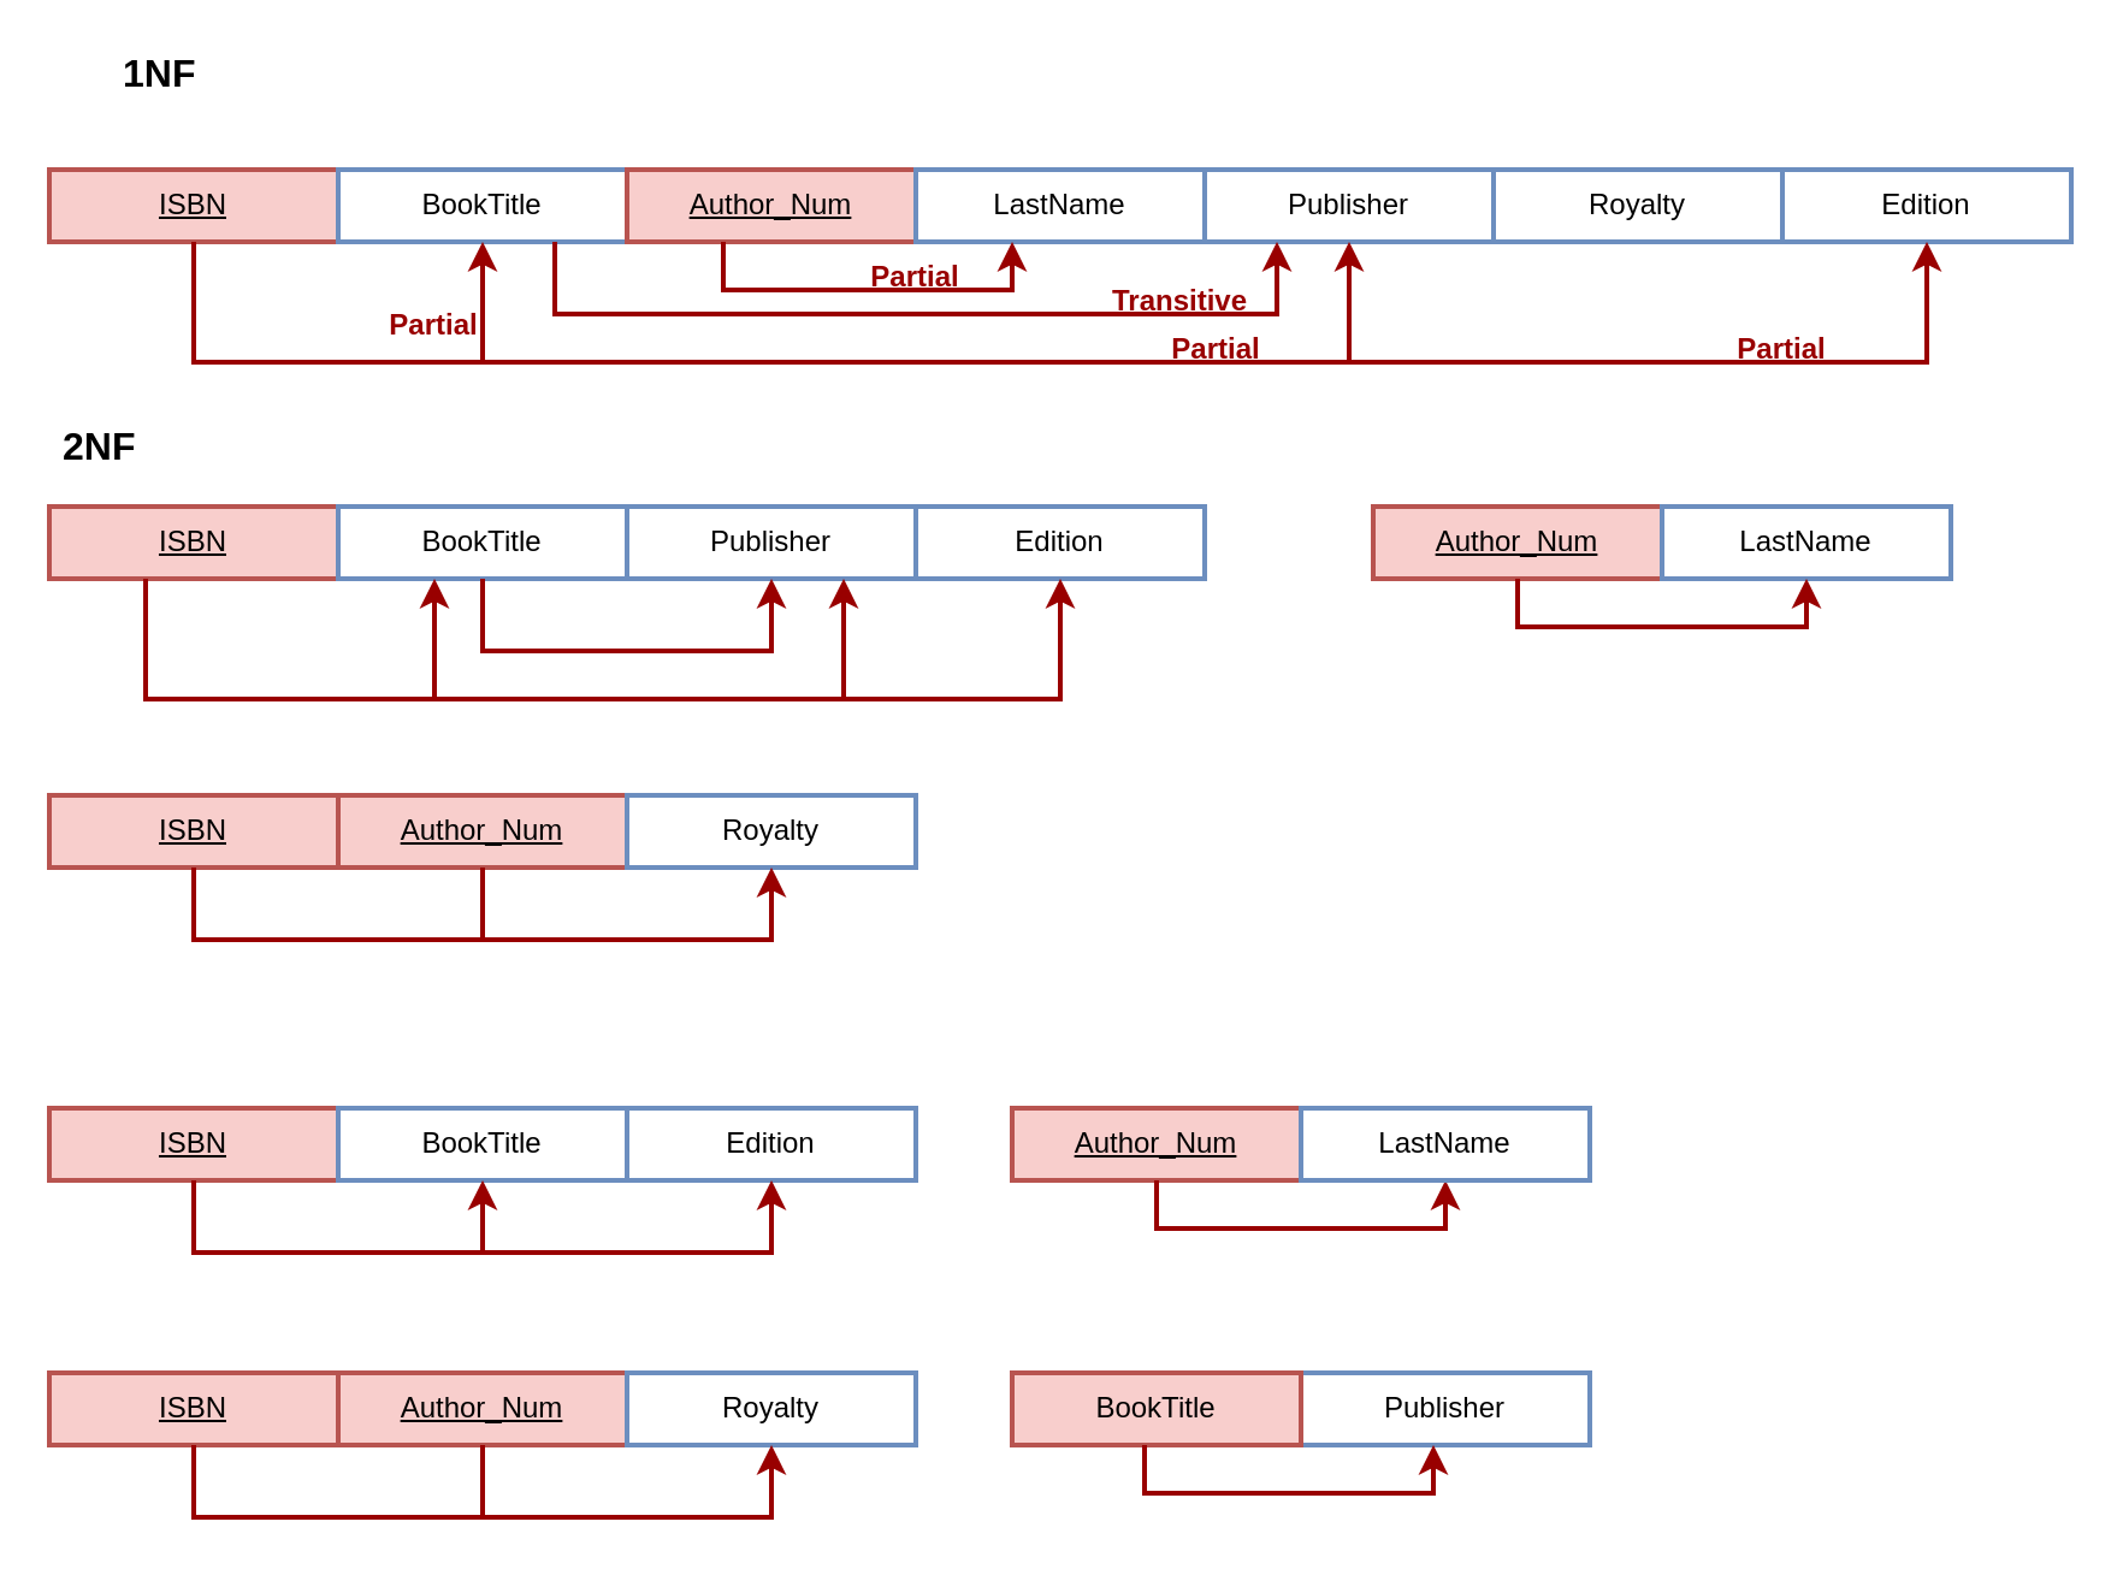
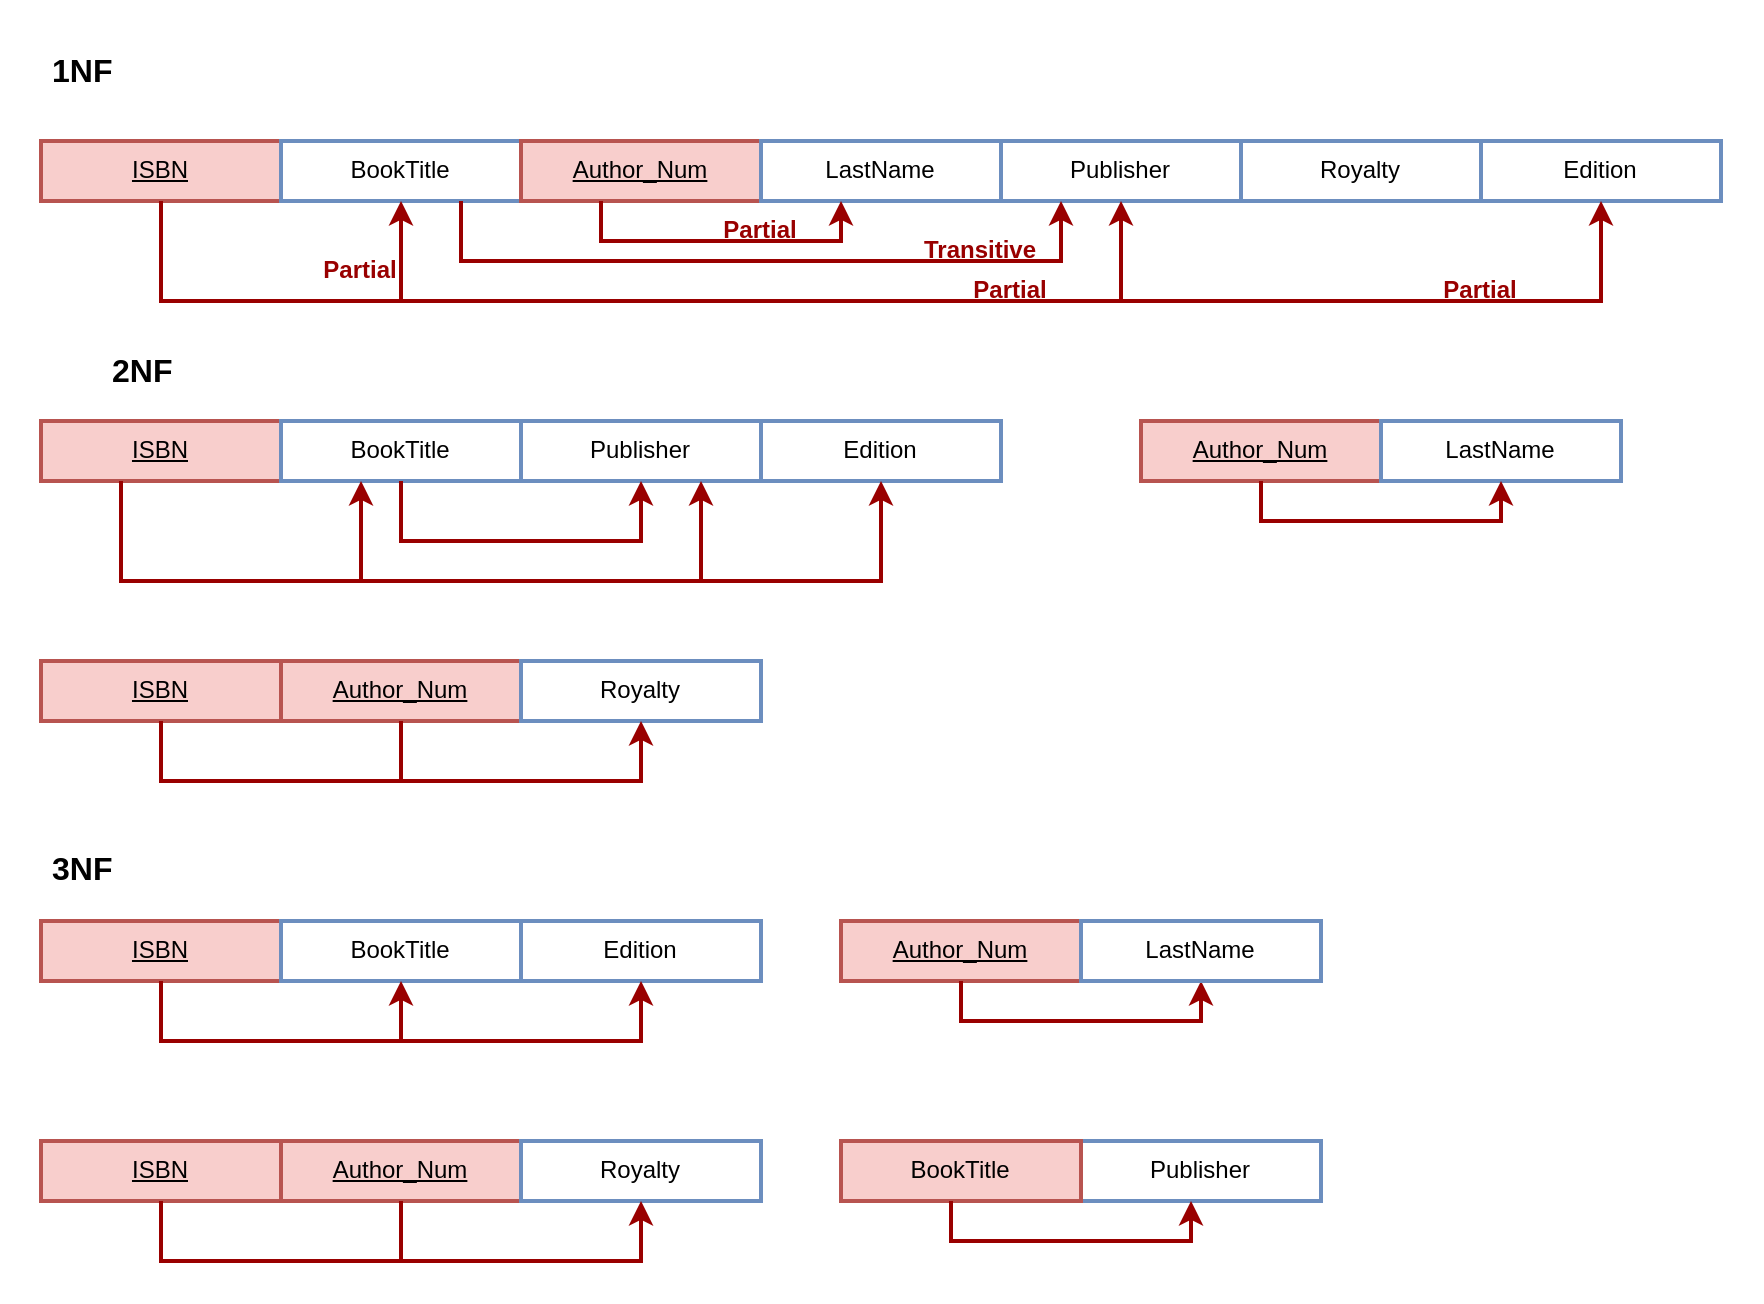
- <mxCell id="32" value="1NF" style="text;strokeColor=none;fillColor=none;align=left;verticalAlign=middle;spacingLeft=4;spacingRight=4;overflow=hidden;points=[[0,0.5],[1,0.5]];portConstraint=eastwest;rotatable=0;whiteSpace=wrap;html=1;fontStyle=1;fontSize=16;" parent="1" vertex="1"><mxGeometry x="45" y="15" width="80" height="30" as="geometry" /></mxCell>
+ <mxCell id="32" value="1NF" style="text;strokeColor=none;fillColor=none;align=left;verticalAlign=middle;spacingLeft=4;spacingRight=4;overflow=hidden;points=[[0,0.5],[1,0.5]];portConstraint=eastwest;rotatable=0;whiteSpace=wrap;html=1;fontStyle=1;fontSize=16;" parent="1" vertex="1"><mxGeometry x="20" y="20" width="80" height="30" as="geometry" /></mxCell>
- <mxCell id="15" value="2NF" style="text;strokeColor=none;fillColor=none;align=left;verticalAlign=middle;spacingLeft=4;spacingRight=4;overflow=hidden;points=[[0,0.5],[1,0.5]];portConstraint=eastwest;rotatable=0;whiteSpace=wrap;html=1;fontStyle=1;fontSize=16;" parent="1" vertex="1"><mxGeometry x="20" y="170" width="80" height="30" as="geometry" /></mxCell>
+ <mxCell id="15" value="2NF" style="text;strokeColor=none;fillColor=none;align=left;verticalAlign=middle;spacingLeft=4;spacingRight=4;overflow=hidden;points=[[0,0.5],[1,0.5]];portConstraint=eastwest;rotatable=0;whiteSpace=wrap;html=1;fontStyle=1;fontSize=16;" parent="1" vertex="1"><mxGeometry x="50" y="170" width="80" height="30" as="geometry" /></mxCell>
+ <mxCell id="31" value="3NF" style="text;strokeColor=none;fillColor=none;align=left;verticalAlign=middle;spacingLeft=4;spacingRight=4;overflow=hidden;points=[[0,0.5],[1,0.5]];portConstraint=eastwest;rotatable=0;whiteSpace=wrap;html=1;fontStyle=1;fontSize=16;" parent="1" vertex="1"><mxGeometry x="20" y="419" width="80" height="30" as="geometry" /></mxCell>
